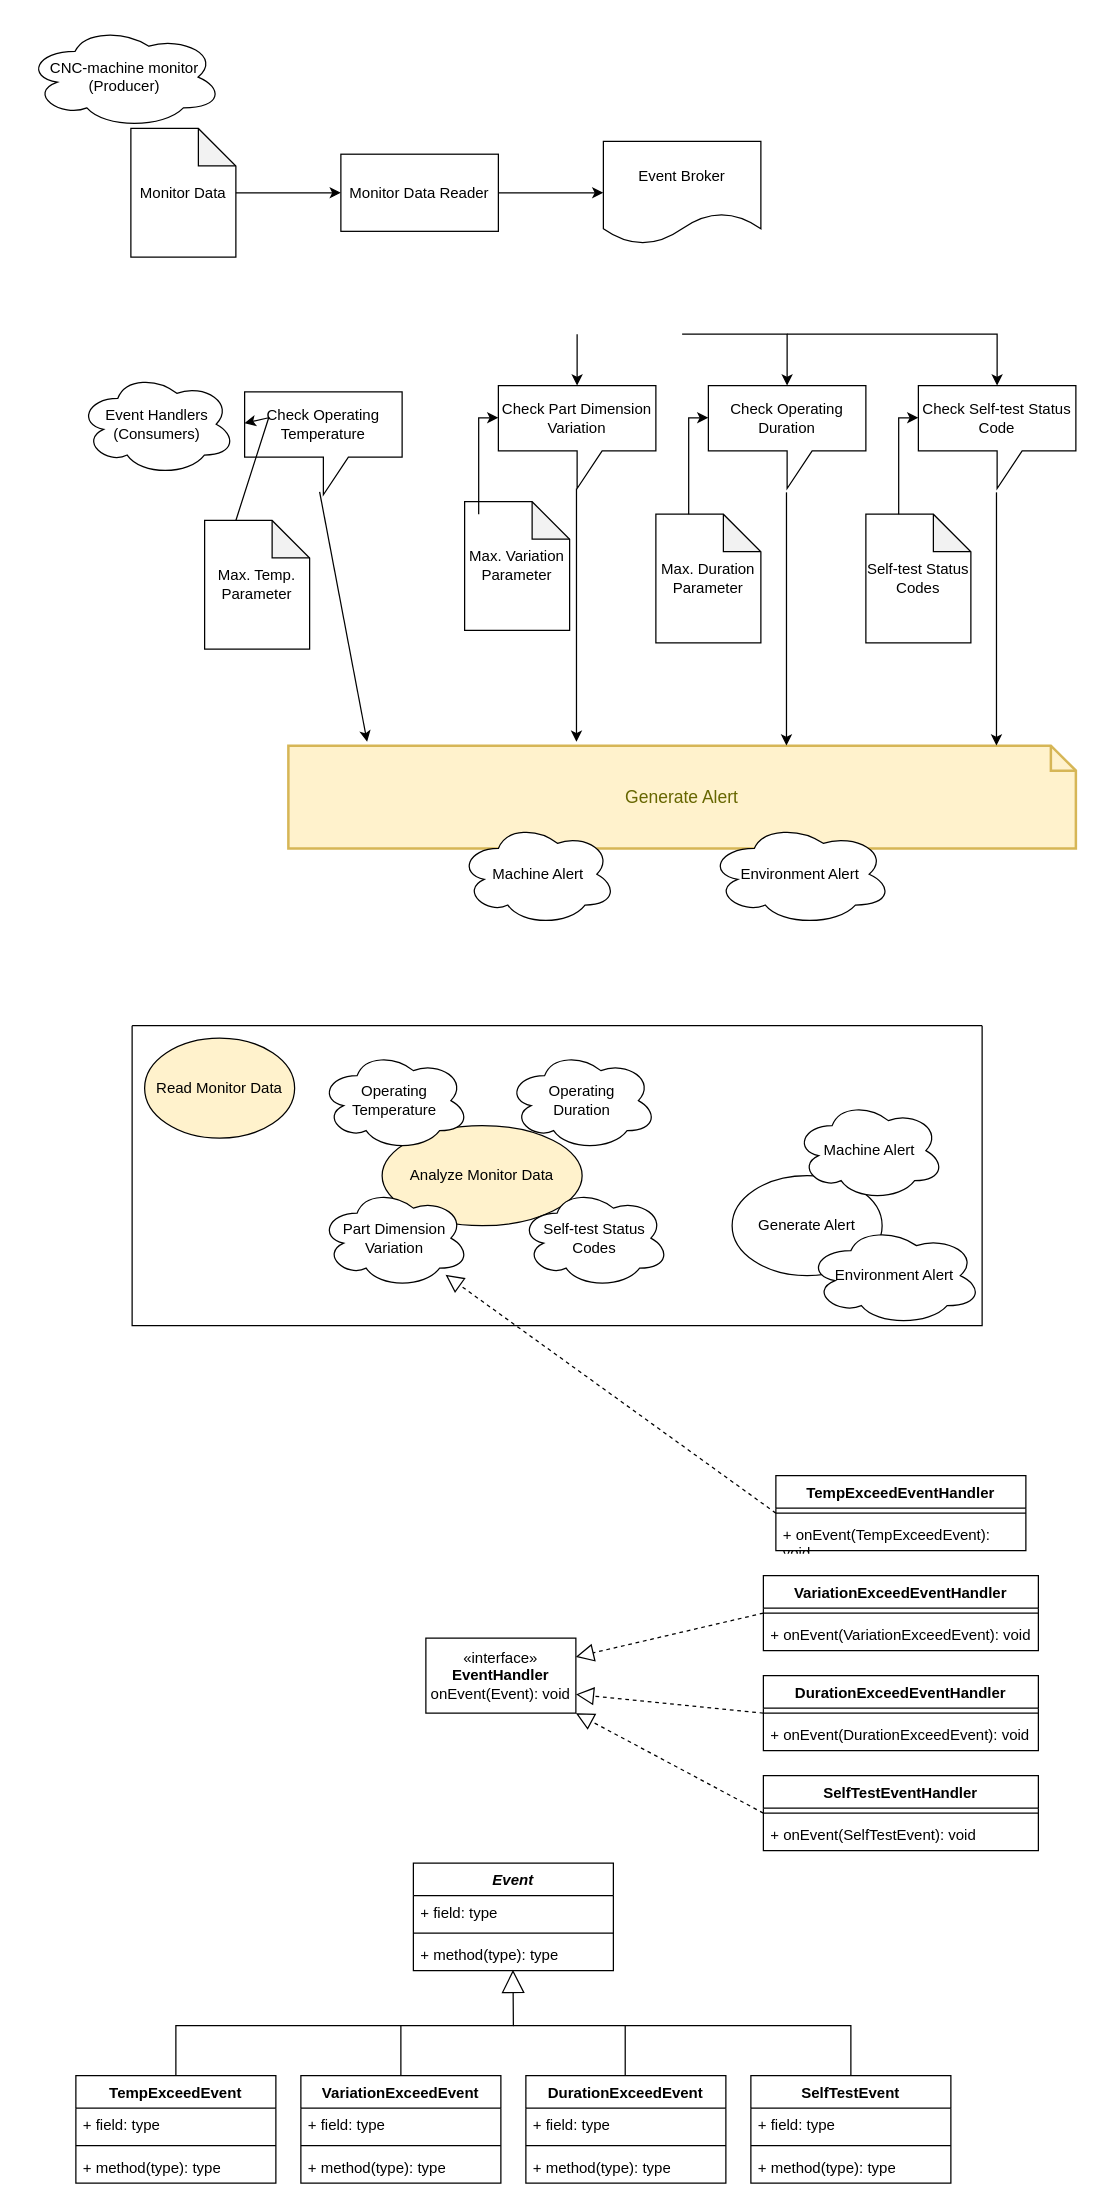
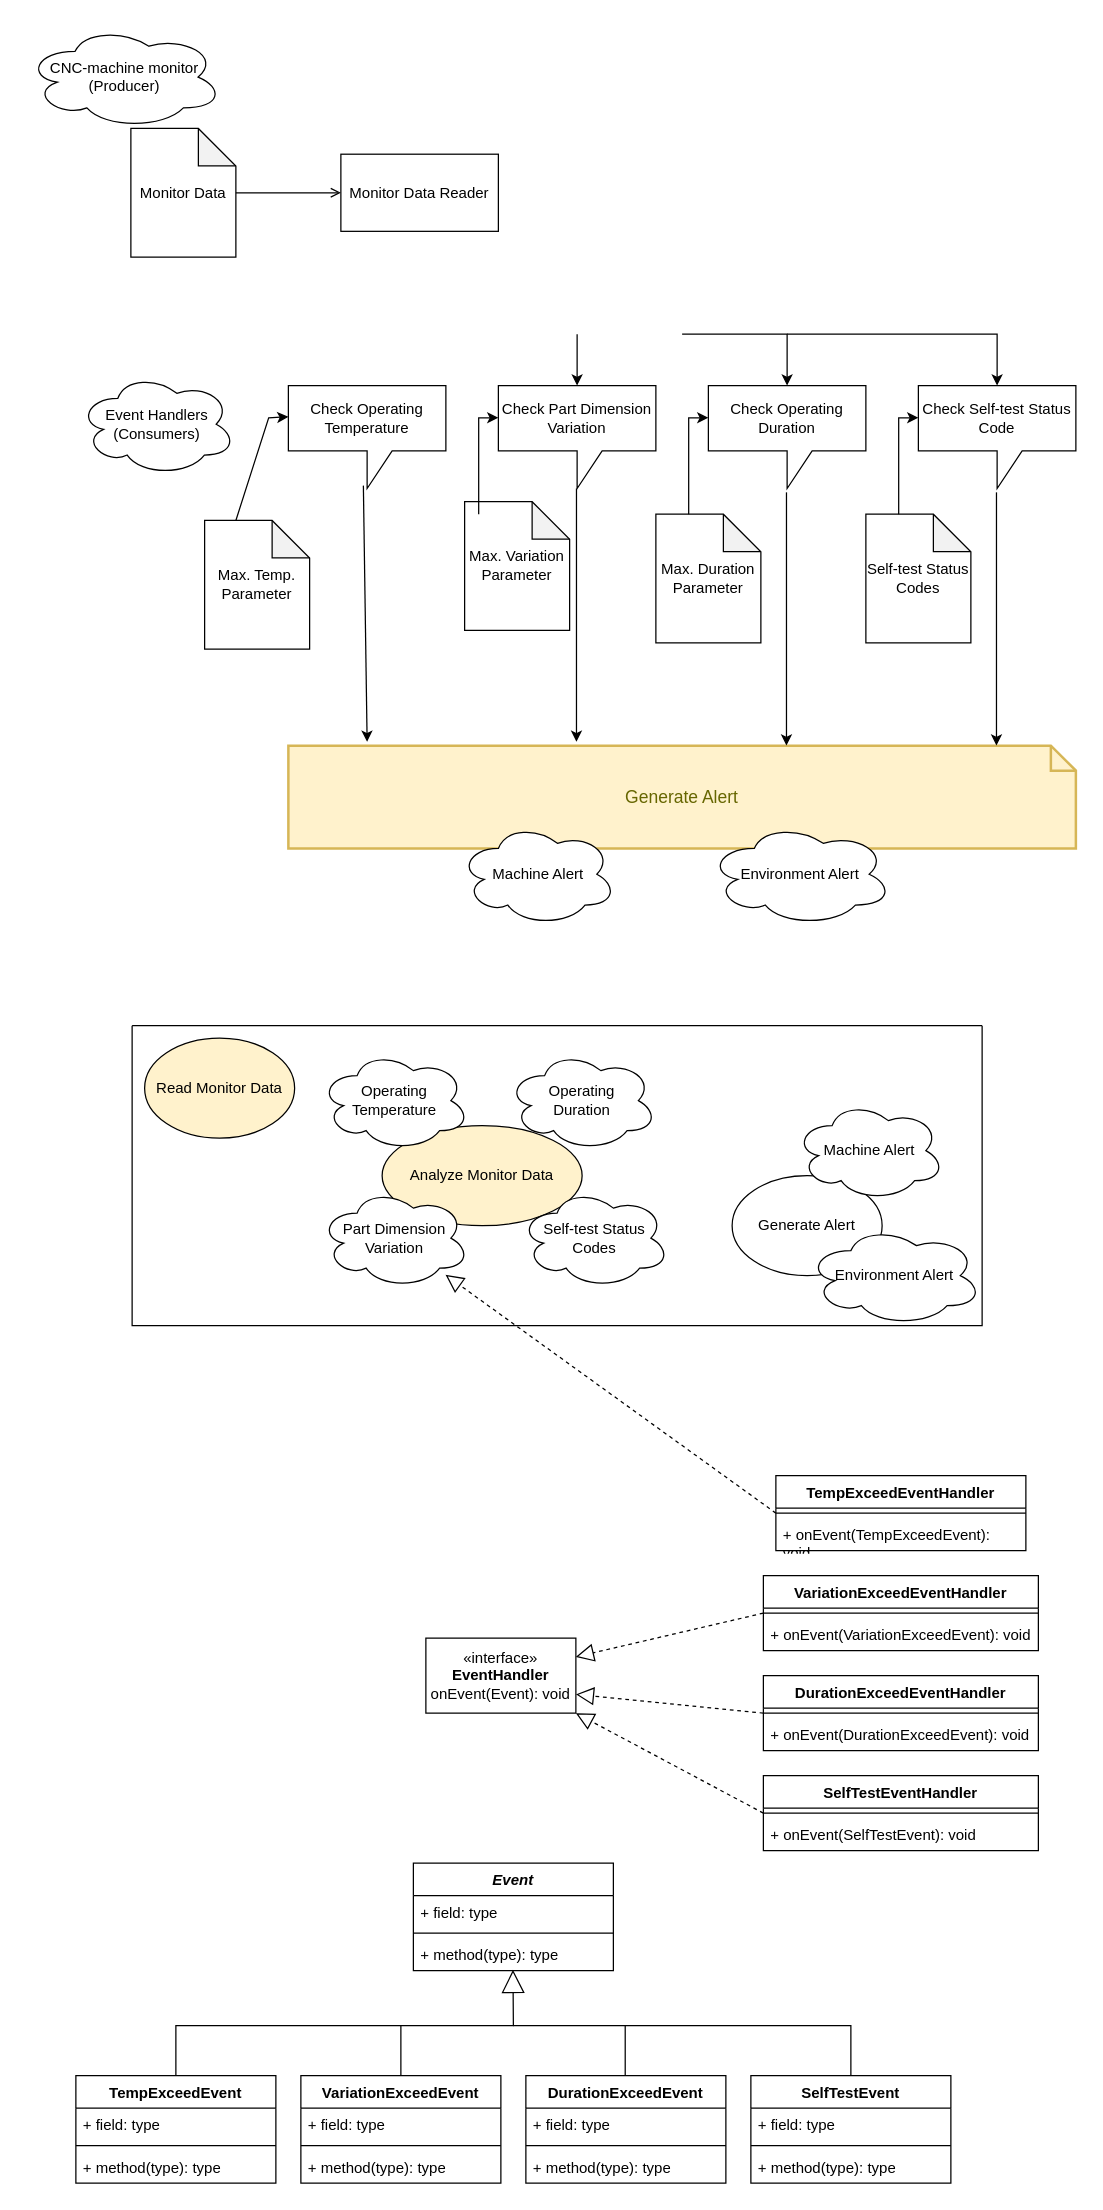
- <mxCell id="20" value="" style="endArrow=classic;html=1;rounded=0;entryX=0;entryY=0.5;entryDx=0;entryDy=0;" edge="1" parent="15" source="16" target="18"><mxGeometry width="50" height="50" relative="1" as="geometry"><mxPoint x="210" y="226.286" as="sourcePoint" /><mxPoint x="472.5" y="339.429" as="targetPoint" /></mxGeometry></mxCell>
+ <mxCell id="20" value="" style="endArrow=open;html=1;rounded=0;entryX=0;entryY=0.5;entryDx=0;entryDy=0;" edge="1" parent="15" source="16" target="18"><mxGeometry width="50" height="50" relative="1" as="geometry"><mxPoint x="210" y="226.286" as="sourcePoint" /><mxPoint x="472.5" y="339.429" as="targetPoint" /></mxGeometry></mxCell>
- <mxCell id="21" value="" style="endArrow=classic;html=1;rounded=0;entryX=0;entryY=0.5;entryDx=0;entryDy=0;exitX=1;exitY=0.5;exitDx=0;exitDy=0;" edge="1" parent="15" source="18" target="19"><mxGeometry width="50" height="50" relative="1" as="geometry"><mxPoint x="399" y="205.714" as="sourcePoint" /><mxPoint x="483" y="205.714" as="targetPoint" /></mxGeometry></mxCell>
- <mxCell id="19" value="Event Broker" style="shape=document;whiteSpace=wrap;html=1;boundedLbl=1;" vertex="1" parent="15"><mxGeometry x="462" y="92.571" width="126" height="82.286" as="geometry" /></mxCell>
- <mxCell id="22" value="Check Operating Temperature" style="shape=callout;whiteSpace=wrap;html=1;perimeter=calloutPerimeter;" vertex="1" parent="15"><mxGeometry x="175" y="293" width="126" height="82.286" as="geometry" /></mxCell>
+ <mxCell id="22" value="Check Operating Temperature" style="shape=callout;whiteSpace=wrap;html=1;perimeter=calloutPerimeter;" vertex="1" parent="15"><mxGeometry x="210" y="288" width="126" height="82.286" as="geometry" /></mxCell>
